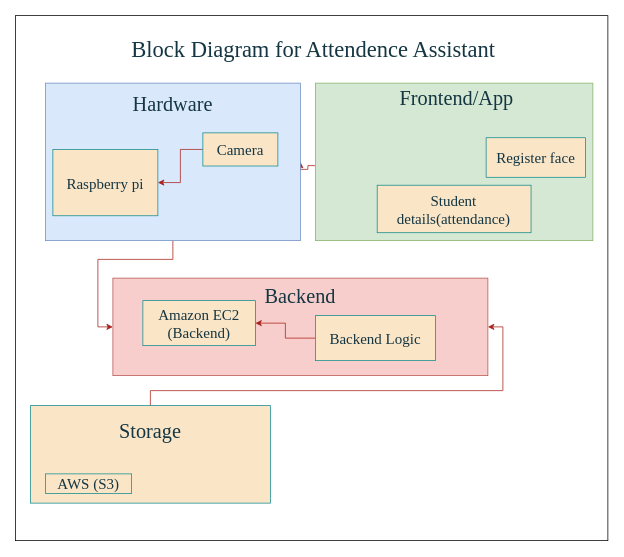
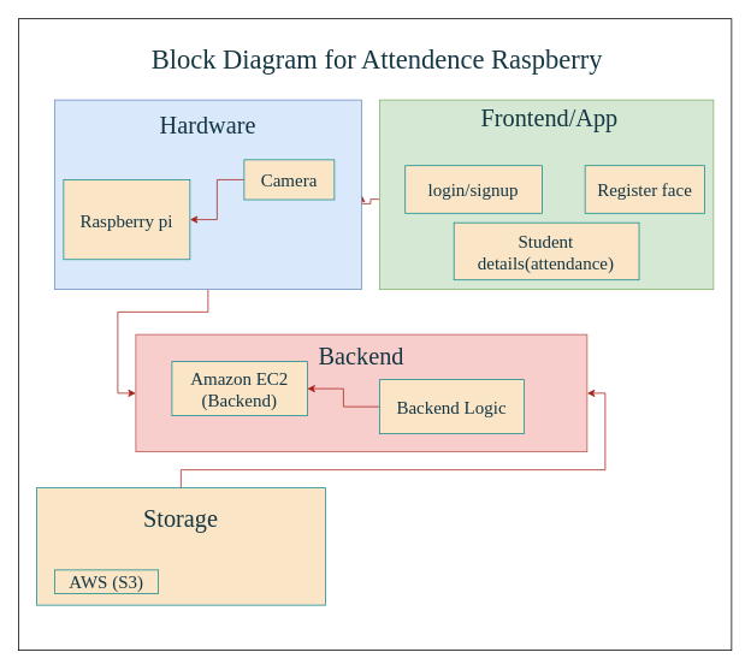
- <mxCell id="4" value="&lt;font style=&quot;font-size: 30px;&quot;&gt;Block Diagram for Attendence Assistant&lt;br style=&quot;font-size: 30px;&quot;&gt;&lt;/font&gt;" style="text;html=1;align=center;verticalAlign=middle;resizable=0;points=[];autosize=1;strokeColor=none;fillColor=none;labelBackgroundColor=none;fontColor=#143642;rounded=0;fontFamily=Verdana;fontSize=30;" parent="1" vertex="1"><mxGeometry x="107" y="40" width="620" height="50" as="geometry" /></mxCell>
+ <mxCell id="4" value="&lt;font style=&quot;font-size: 30px;&quot;&gt;Block Diagram for Attendence Raspberry&lt;br style=&quot;font-size: 30px;&quot;&gt;&lt;/font&gt;" style="text;html=1;align=center;verticalAlign=middle;resizable=0;points=[];autosize=1;strokeColor=none;fillColor=none;labelBackgroundColor=none;fontColor=#143642;rounded=0;fontFamily=Verdana;fontSize=30;" parent="1" vertex="1"><mxGeometry x="107" y="40" width="620" height="50" as="geometry" /></mxCell>
+ <mxCell id="26" value="login/signup" style="rounded=0;whiteSpace=wrap;html=1;labelBackgroundColor=none;fillColor=#FAE5C7;strokeColor=#0F8B8D;fontColor=#143642;fontFamily=Verdana;fontSize=20;" parent="23" vertex="1"><mxGeometry x="28.46" y="52.778" width="151.54" height="52.778" as="geometry" /></mxCell>
